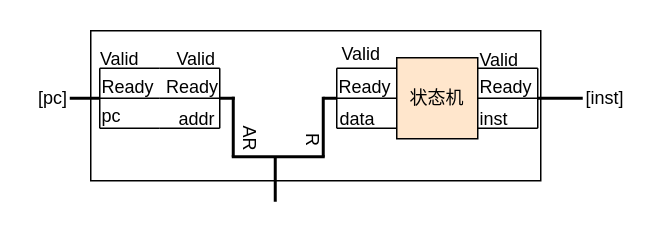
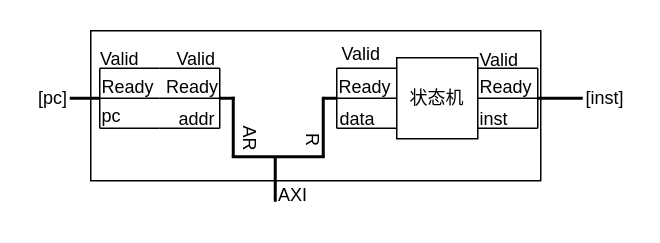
- <mxCell id="48" value="状态机" style="rounded=0;whiteSpace=wrap;html=1;fillColor=#ffe6cc;" vertex="1" parent="1"><mxGeometry x="264" y="38" width="54" height="54" as="geometry" /></mxCell>
+ <mxCell id="48" value="状态机" style="rounded=0;whiteSpace=wrap;html=1;" vertex="1" parent="1"><mxGeometry x="264" y="38" width="54" height="54" as="geometry" /></mxCell>
+ <mxCell id="35" value="AXI" style="text;html=1;align=center;verticalAlign=middle;whiteSpace=wrap;rounded=0;" vertex="1" parent="13"><mxGeometry x="74" y="87" width="30" height="20" as="geometry" /></mxCell>
